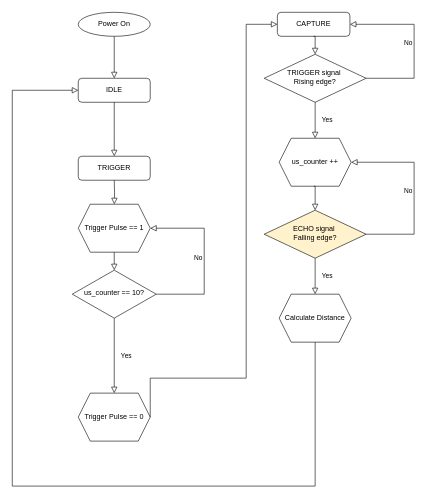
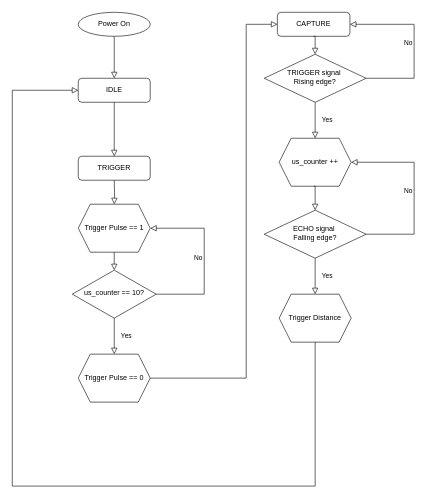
- <mxCell id="20" value="ECHO signal&amp;nbsp;&lt;div&gt;Falling edge?&lt;/div&gt;" style="rhombus;whiteSpace=wrap;html=1;shadow=0;fontFamily=Helvetica;fontSize=12;align=center;strokeWidth=1;spacing=6;spacingTop=-4;fillColor=#fff2cc;" vertex="1" parent="1"><mxGeometry x="440" y="350" width="170" height="80" as="geometry" /></mxCell>
+ <mxCell id="20" value="ECHO signal&amp;nbsp;&lt;div&gt;Falling edge?&lt;/div&gt;" style="rhombus;whiteSpace=wrap;html=1;shadow=0;fontFamily=Helvetica;fontSize=12;align=center;strokeWidth=1;spacing=6;spacingTop=-4;" vertex="1" parent="1"><mxGeometry x="440" y="350" width="170" height="80" as="geometry" /></mxCell>
- <mxCell id="25" value="Calculate Distance" style="shape=hexagon;perimeter=hexagonPerimeter2;whiteSpace=wrap;html=1;fixedSize=1;" vertex="1" parent="1"><mxGeometry x="465" y="490" width="120" height="80" as="geometry" /></mxCell>
+ <mxCell id="25" value="Trigger Distance" style="shape=hexagon;perimeter=hexagonPerimeter2;whiteSpace=wrap;html=1;fixedSize=1;" vertex="1" parent="1"><mxGeometry x="465" y="490" width="120" height="80" as="geometry" /></mxCell>
- <mxCell id="14" value="Trigger Pulse == 0" style="shape=hexagon;perimeter=hexagonPerimeter2;whiteSpace=wrap;html=1;fixedSize=1;" vertex="1" parent="1"><mxGeometry x="130" y="655" width="120" height="80" as="geometry" /></mxCell>
+ <mxCell id="14" value="Trigger Pulse == 0" style="shape=hexagon;perimeter=hexagonPerimeter2;whiteSpace=wrap;html=1;fixedSize=1;" vertex="1" parent="1"><mxGeometry x="130" y="590" width="120" height="80" as="geometry" /></mxCell>
